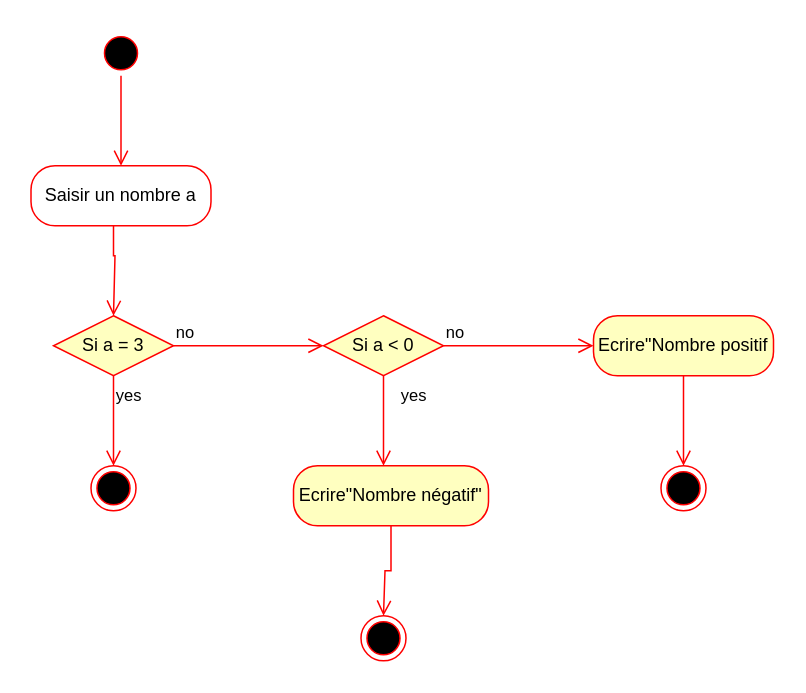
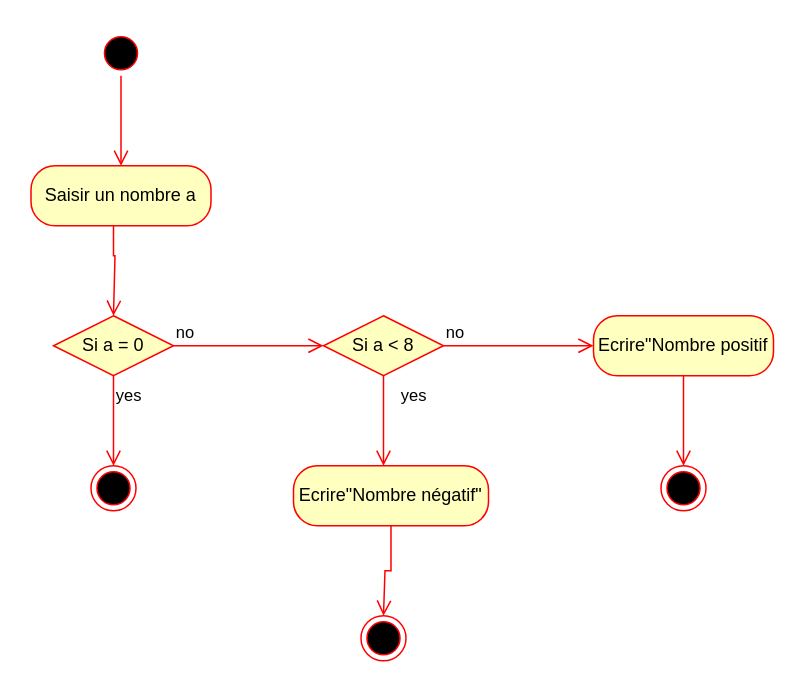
- <mxCell id="4" value="Saisir un nombre a" style="rounded=1;whiteSpace=wrap;html=1;arcSize=40;fontColor=#000000;fillColor=#ffffff;strokeColor=#ff0000;" vertex="1" parent="1"><mxGeometry x="20" y="110" width="120" height="40" as="geometry" /></mxCell>
+ <mxCell id="4" value="Saisir un nombre a" style="rounded=1;whiteSpace=wrap;html=1;arcSize=40;fontColor=#000000;fillColor=#ffffc0;strokeColor=#ff0000;" vertex="1" parent="1"><mxGeometry x="20" y="110" width="120" height="40" as="geometry" /></mxCell>
- <mxCell id="6" value="Si a = 3" style="rhombus;whiteSpace=wrap;html=1;fontColor=#000000;fillColor=#ffffc0;strokeColor=#ff0000;" vertex="1" parent="1"><mxGeometry x="35" y="210" width="80" height="40" as="geometry" /></mxCell>
+ <mxCell id="6" value="Si a = 0" style="rhombus;whiteSpace=wrap;html=1;fontColor=#000000;fillColor=#ffffc0;strokeColor=#ff0000;" vertex="1" parent="1"><mxGeometry x="35" y="210" width="80" height="40" as="geometry" /></mxCell>
- <mxCell id="10" value="Si a &amp;lt; 0" style="rhombus;whiteSpace=wrap;html=1;fontColor=#000000;fillColor=#ffffc0;strokeColor=#ff0000;" vertex="1" parent="1"><mxGeometry x="215" y="210" width="80" height="40" as="geometry" /></mxCell>
+ <mxCell id="10" value="Si a &amp;lt; 8" style="rhombus;whiteSpace=wrap;html=1;fontColor=#000000;fillColor=#ffffc0;strokeColor=#ff0000;" vertex="1" parent="1"><mxGeometry x="215" y="210" width="80" height="40" as="geometry" /></mxCell>
